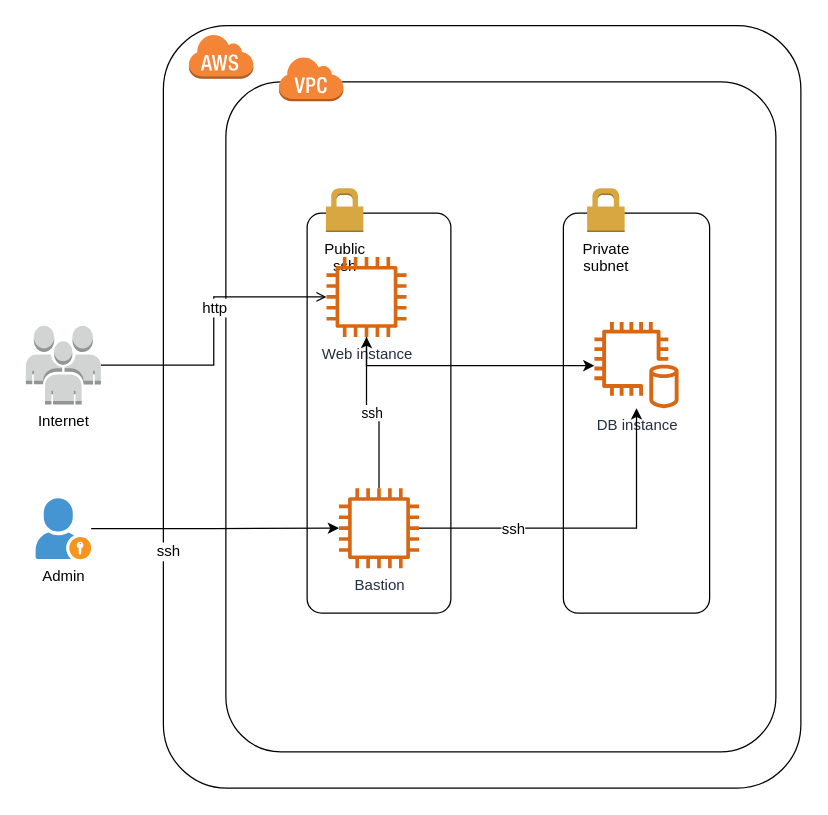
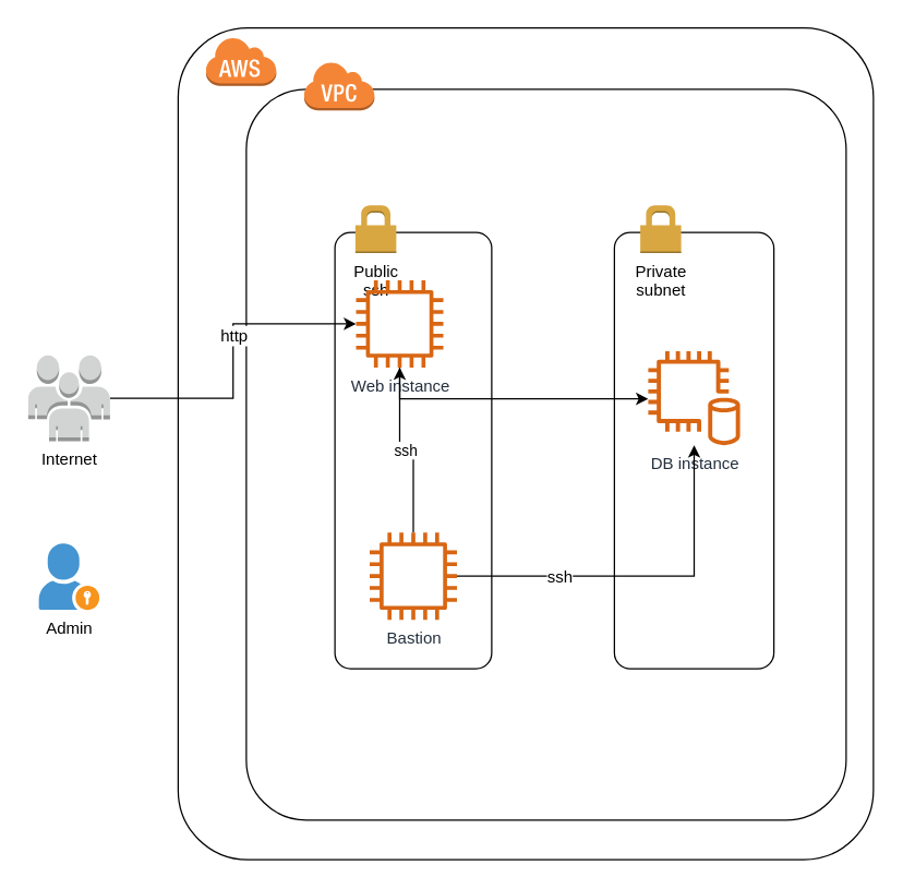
- <mxCell id="5" value="" style="edgeStyle=orthogonalEdgeStyle;rounded=0;orthogonalLoop=1;jettySize=auto;html=1;endArrow=open;" edge="1" parent="1" source="7" target="15"><mxGeometry relative="1" as="geometry" /></mxCell>
+ <mxCell id="5" value="" style="edgeStyle=orthogonalEdgeStyle;rounded=0;orthogonalLoop=1;jettySize=auto;html=1;" edge="1" parent="1" source="7" target="15"><mxGeometry relative="1" as="geometry" /></mxCell>
- <mxCell id="20" style="edgeStyle=orthogonalEdgeStyle;rounded=0;orthogonalLoop=1;jettySize=auto;html=1;" edge="1" parent="1" source="22" target="19"><mxGeometry relative="1" as="geometry" /></mxCell>
- <mxCell id="21" value="ssh" style="text;html=1;align=center;verticalAlign=middle;resizable=0;points=[];;labelBackgroundColor=#ffffff;" vertex="1" connectable="0" parent="20"><mxGeometry x="-0.004" y="19" relative="1" as="geometry"><mxPoint x="-19" y="18" as="offset" /></mxGeometry></mxCell>
